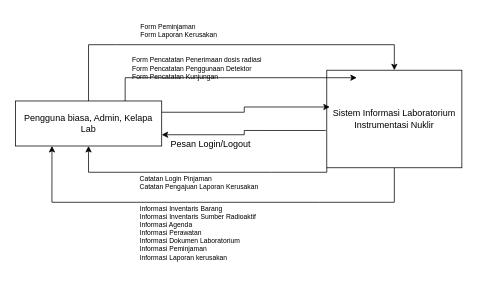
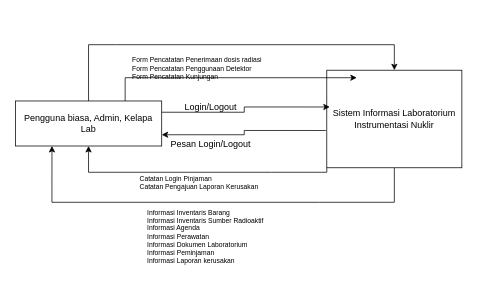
- <mxCell id="13" value="Form Peminjaman&lt;br&gt;Form Laporan Kerusakan" style="text;html=1;align=left;verticalAlign=middle;resizable=0;points=[];autosize=1;strokeColor=none;fillColor=none;fontSize=9;" parent="1" vertex="1"><mxGeometry x="185" y="20" width="130" height="40" as="geometry" /></mxCell>
+ <mxCell id="10" value="Login/Logout" style="text;html=1;align=center;verticalAlign=middle;resizable=0;points=[];autosize=1;strokeColor=none;fillColor=none;" parent="1" vertex="1"><mxGeometry x="235" y="127" width="90" height="30" as="geometry" /></mxCell>
- <mxCell id="14" value="Informasi Inventaris Barang&lt;br&gt;Informasi Inventaris Sumber Radioaktif&lt;br&gt;Informasi Agenda&lt;br&gt;Informasi Perawatan&lt;br&gt;Informasi Dokumen Laboratorium&lt;br&gt;Informasi Peminjaman&lt;br&gt;Informasi Laporan kerusakan" style="text;html=1;align=left;verticalAlign=middle;resizable=0;points=[];autosize=1;strokeColor=none;fillColor=none;fontSize=9;" parent="1" vertex="1"><mxGeometry x="184" y="265" width="180" height="90" as="geometry" /></mxCell>
+ <mxCell id="14" value="Informasi Inventaris Barang&lt;br&gt;Informasi Inventaris Sumber Radioaktif&lt;br&gt;Informasi Agenda&lt;br&gt;Informasi Perawatan&lt;br&gt;Informasi Dokumen Laboratorium&lt;br&gt;Informasi Peminjaman&lt;br&gt;Informasi Laporan kerusakan" style="text;html=1;align=left;verticalAlign=middle;resizable=0;points=[];autosize=1;strokeColor=none;fillColor=none;fontSize=9;" parent="1" vertex="1"><mxGeometry x="194" y="270" width="180" height="90" as="geometry" /></mxCell>
